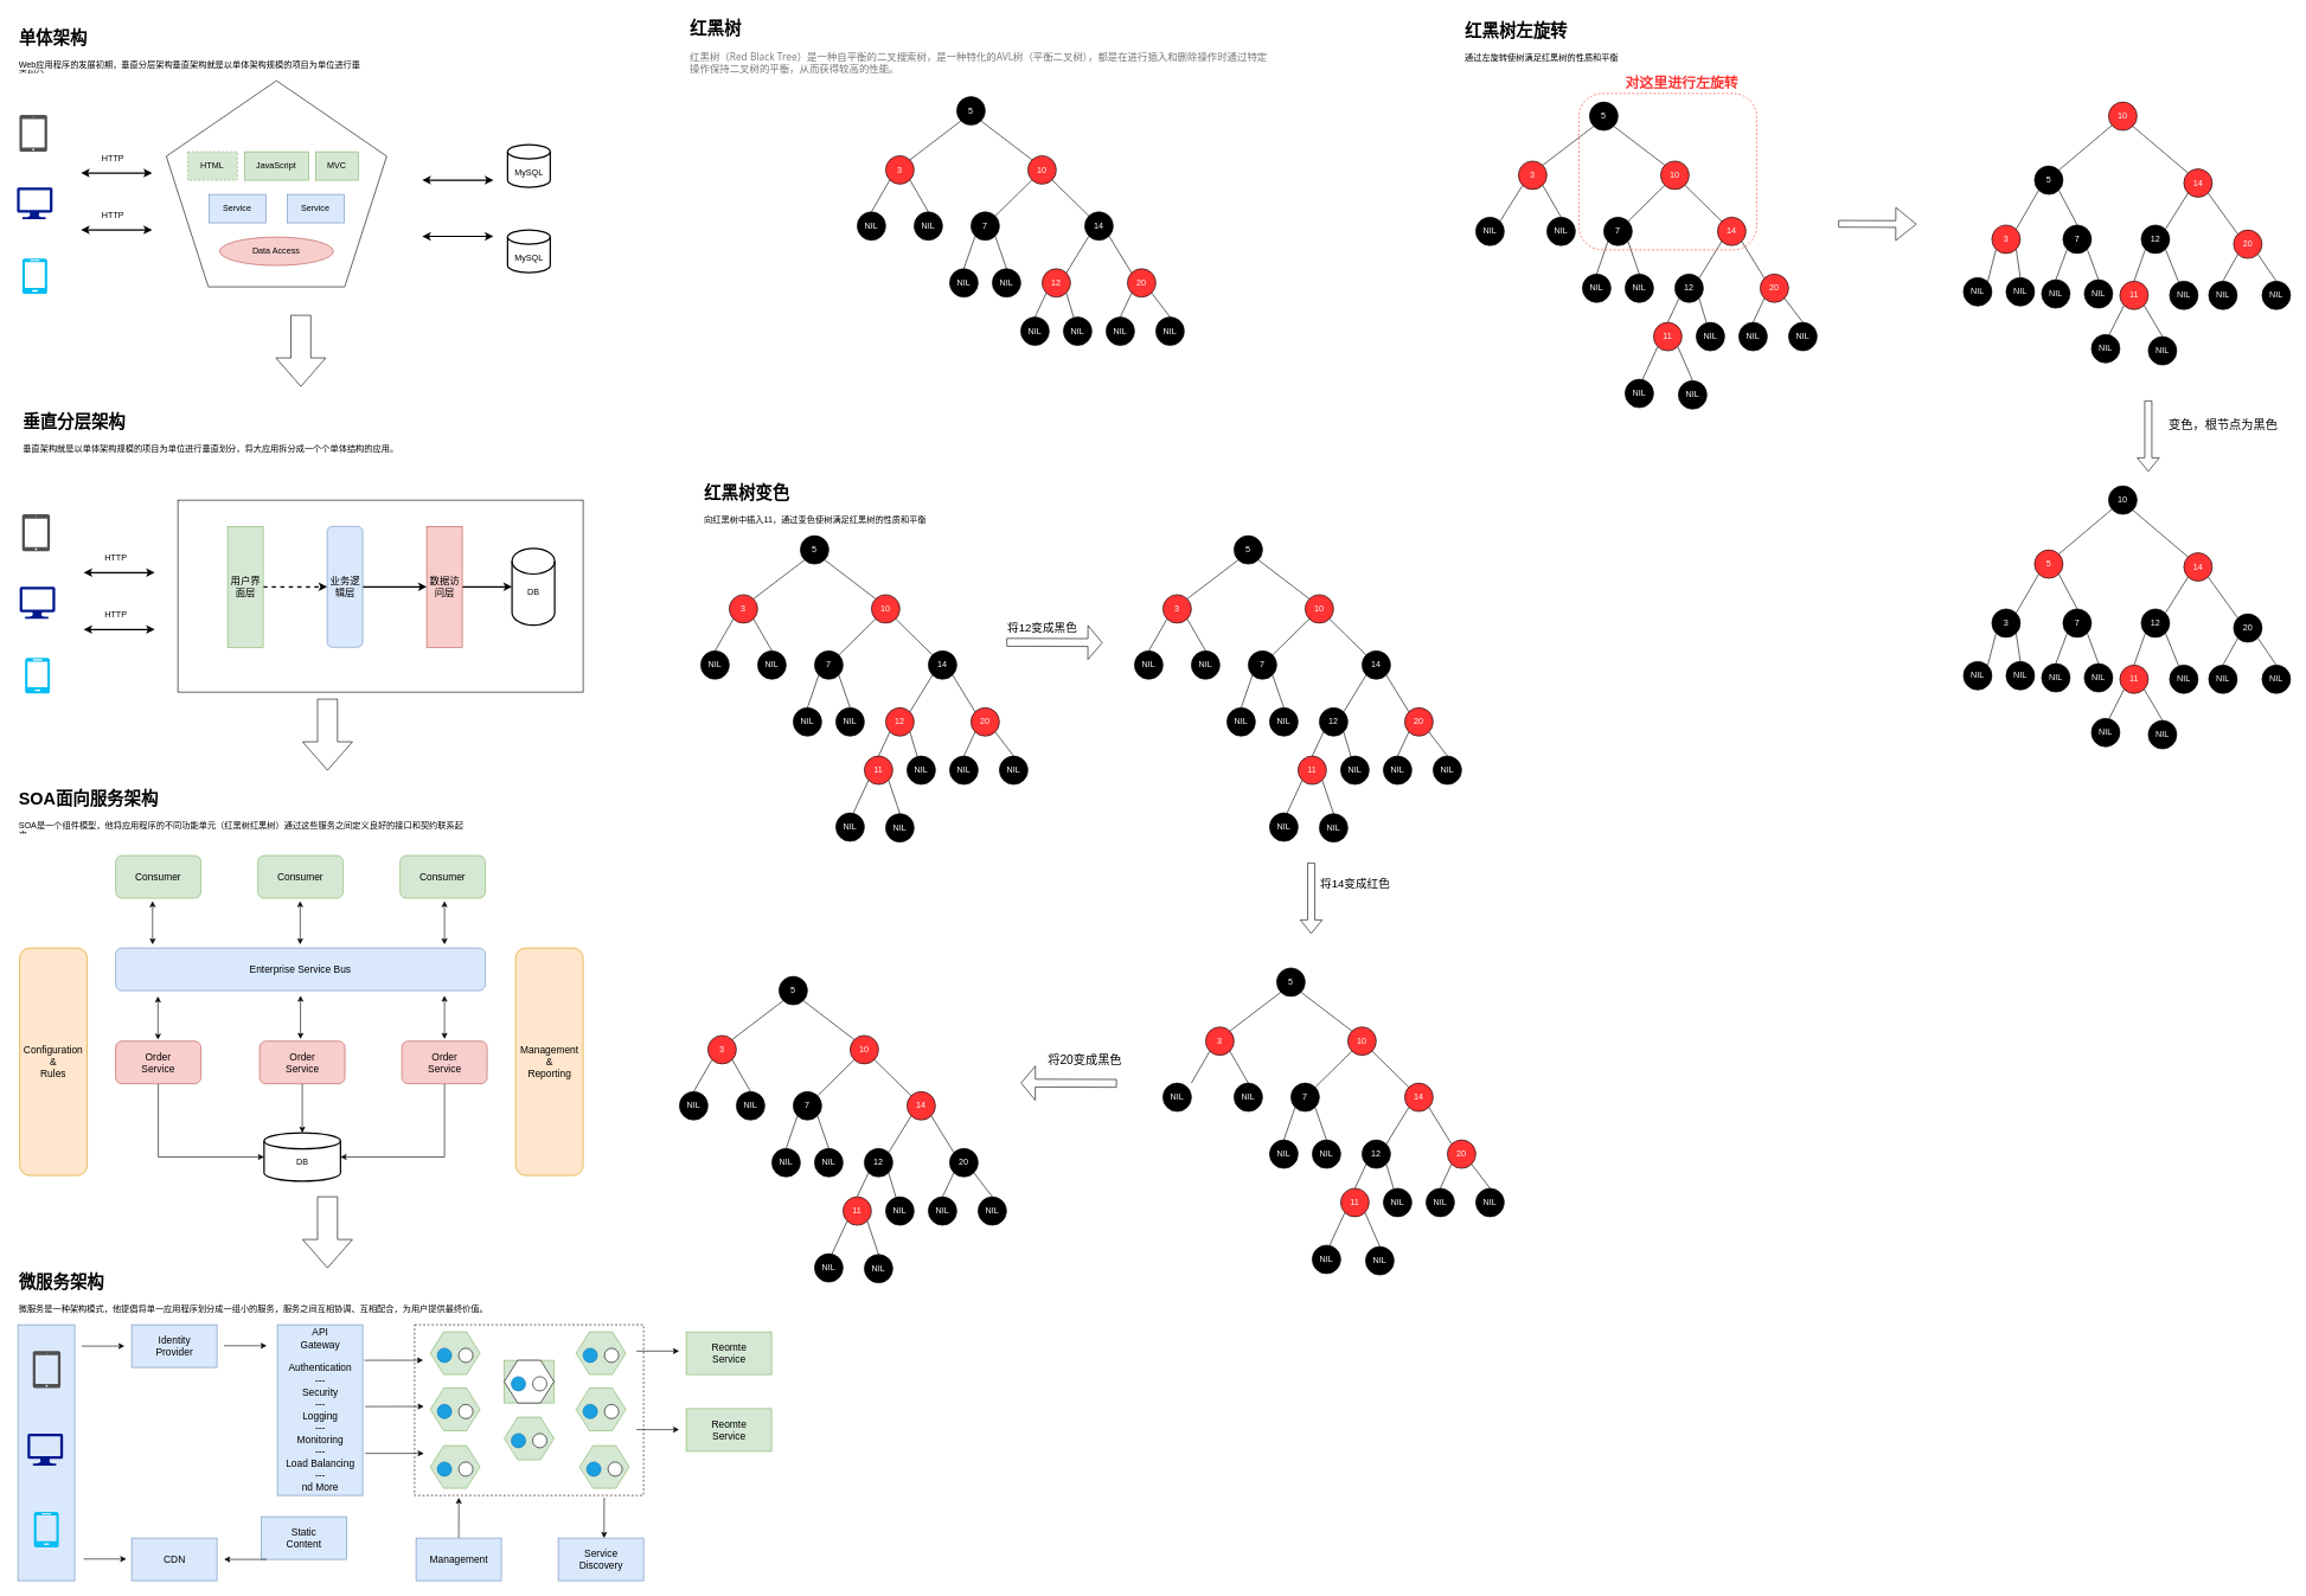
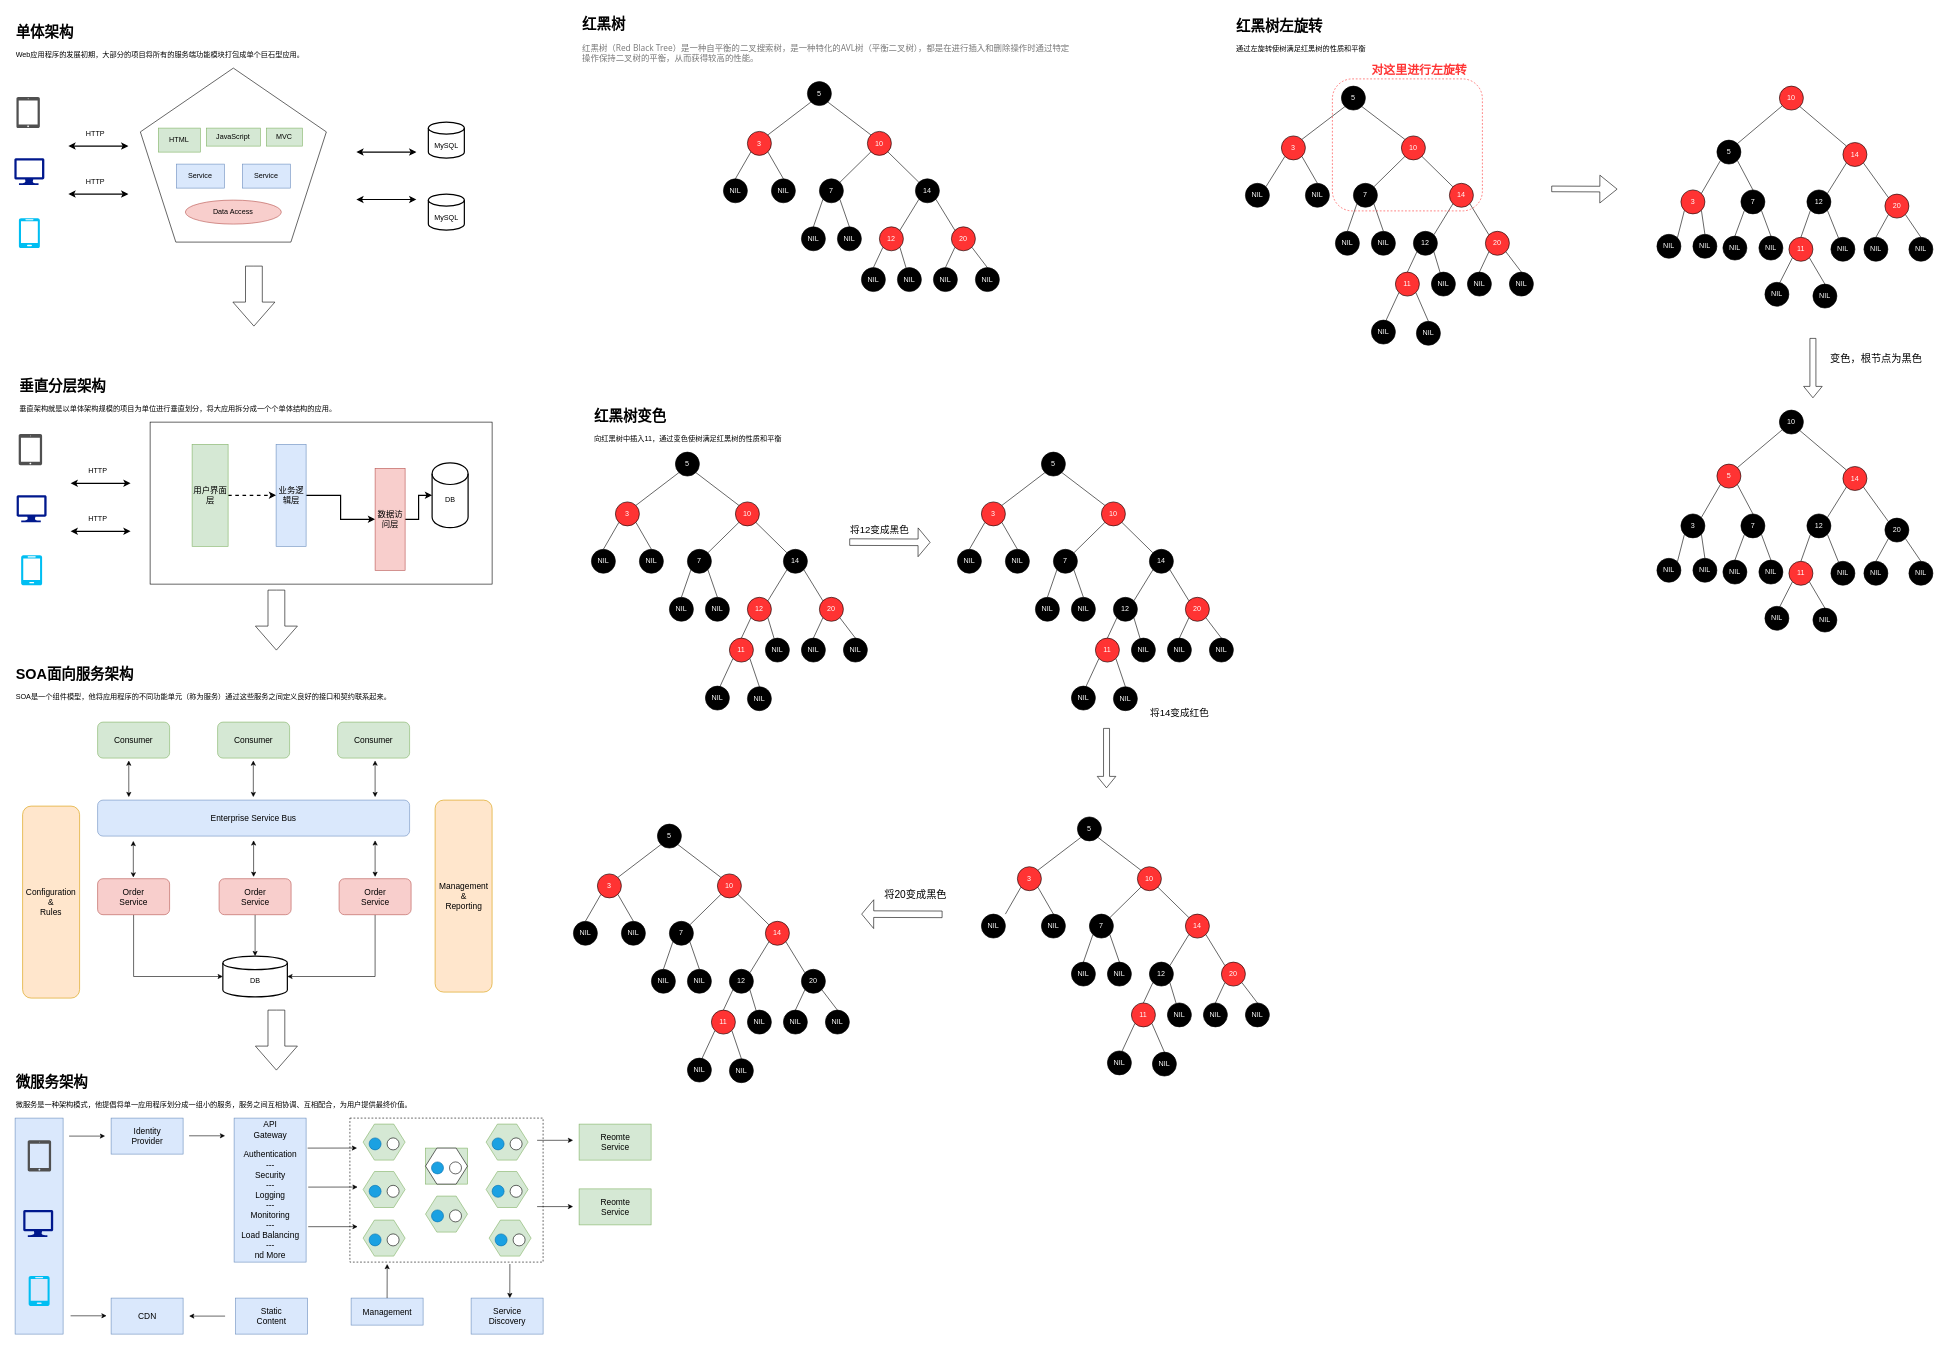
- <mxCell id="30" value="&lt;h1&gt;单体架构&lt;/h1&gt;&lt;p&gt;Web应用程序的发展初期，垂直分层架构垂直架构就是以单体架构规模的项目为单位进行垂直划分。&lt;/p&gt;" style="text;html=1;strokeColor=none;fillColor=none;spacing=5;spacingTop=-20;whiteSpace=wrap;overflow=hidden;rounded=0;" parent="1" vertex="1"><mxGeometry x="20.75" y="33" width="500" height="70" as="geometry" /></mxCell>
+ <mxCell id="30" value="&lt;h1&gt;单体架构&lt;/h1&gt;&lt;p&gt;Web应用程序的发展初期，大部分的项目将所有的服务端功能模块打包成单个巨石型应用。&lt;/p&gt;" style="text;html=1;strokeColor=none;fillColor=none;spacing=5;spacingTop=-20;whiteSpace=wrap;overflow=hidden;rounded=0;" parent="1" vertex="1"><mxGeometry x="20.75" y="33" width="500" height="70" as="geometry" /></mxCell>
- <mxCell id="3" value="HTML" style="rounded=0;whiteSpace=wrap;html=1;fillColor=#d5e8d4;strokeColor=#82b366;dashed=1;" parent="1" vertex="1"><mxGeometry x="263.25" y="213" width="70" height="40" as="geometry" /></mxCell>
+ <mxCell id="3" value="HTML" style="rounded=0;whiteSpace=wrap;html=1;fillColor=#d5e8d4;strokeColor=#82b366;" parent="1" vertex="1"><mxGeometry x="263.25" y="213" width="70" height="40" as="geometry" /></mxCell>
- <mxCell id="4" value="JavaScript" style="rounded=0;whiteSpace=wrap;html=1;fillColor=#d5e8d4;strokeColor=#82b366;" parent="1" vertex="1"><mxGeometry x="343.25" y="213" width="90" height="40" as="geometry" /></mxCell>
+ <mxCell id="4" value="JavaScript" style="rounded=0;whiteSpace=wrap;html=1;fillColor=#d5e8d4;strokeColor=#82b366;" parent="1" vertex="1"><mxGeometry x="343.25" y="213" width="90" height="30" as="geometry" /></mxCell>
- <mxCell id="5" value="MVC" style="rounded=0;whiteSpace=wrap;html=1;fillColor=#d5e8d4;strokeColor=#82b366;" parent="1" vertex="1"><mxGeometry x="443.25" y="213" width="60" height="40" as="geometry" /></mxCell>
+ <mxCell id="5" value="MVC" style="rounded=0;whiteSpace=wrap;html=1;fillColor=#d5e8d4;strokeColor=#82b366;" parent="1" vertex="1"><mxGeometry x="443.25" y="213" width="60" height="30" as="geometry" /></mxCell>
- <mxCell id="31" value="&lt;h1&gt;垂直分层架构&lt;/h1&gt;&lt;p&gt;垂直架构就是以单体架构规模的项目为单位进行垂直划分，将大应用拆分成一个个单体结构的应用。&lt;/p&gt;" style="text;html=1;strokeColor=none;fillColor=none;spacing=5;spacingTop=-20;whiteSpace=wrap;overflow=hidden;rounded=0;" parent="1" vertex="1"><mxGeometry x="27" y="573" width="590" height="80" as="geometry" /></mxCell>
+ <mxCell id="31" value="&lt;h1&gt;垂直分层架构&lt;/h1&gt;&lt;p&gt;垂直架构就是以单体架构规模的项目为单位进行垂直划分，将大应用拆分成一个个单体结构的应用。&lt;/p&gt;" style="text;html=1;strokeColor=none;fillColor=none;spacing=5;spacingTop=-20;whiteSpace=wrap;overflow=hidden;rounded=0;" parent="1" vertex="1"><mxGeometry x="27" y="623" width="590" height="80" as="geometry" /></mxCell>
- <mxCell id="35" value="用户界面层" style="rounded=0;whiteSpace=wrap;html=1;fontSize=14;fillColor=#d5e8d4;strokeColor=#82b366;" parent="1" vertex="1"><mxGeometry x="319.5" y="740" width="50" height="170" as="geometry" /></mxCell>
+ <mxCell id="35" value="用户界面层" style="rounded=0;whiteSpace=wrap;html=1;fontSize=14;fillColor=#d5e8d4;strokeColor=#82b366;" parent="1" vertex="1"><mxGeometry x="319.5" y="740" width="60" height="170" as="geometry" /></mxCell>
- <mxCell id="37" value="业务逻辑层" style="whiteSpace=wrap;html=1;fontSize=14;fillColor=#dae8fc;strokeColor=#6c8ebf;rounded=1;" parent="1" vertex="1"><mxGeometry x="459.5" y="740" width="50" height="170" as="geometry" /></mxCell>
+ <mxCell id="37" value="业务逻辑层" style="rounded=0;whiteSpace=wrap;html=1;fontSize=14;fillColor=#dae8fc;strokeColor=#6c8ebf;" parent="1" vertex="1"><mxGeometry x="459.5" y="740" width="50" height="170" as="geometry" /></mxCell>
- <mxCell id="39" value="数据访问层" style="rounded=0;whiteSpace=wrap;html=1;fontSize=14;fillColor=#f8cecc;strokeColor=#b85450;" parent="1" vertex="1"><mxGeometry x="599.5" y="740" width="50" height="170" as="geometry" /></mxCell>
+ <mxCell id="39" value="数据访问层" style="rounded=0;whiteSpace=wrap;html=1;fontSize=14;fillColor=#f8cecc;strokeColor=#b85450;" parent="1" vertex="1"><mxGeometry x="624.5" y="780" width="50" height="170" as="geometry" /></mxCell>
- <mxCell id="41" value="&lt;h1&gt;SOA面向服务架构&lt;/h1&gt;&lt;p&gt;SOA是一个组件模型，他将应用程序的不同功能单元（红黑树红黑树）通过这些服务之间定义良好的接口和契约联系起来。&lt;/p&gt;" style="text;html=1;strokeColor=none;fillColor=none;spacing=5;spacingTop=-20;whiteSpace=wrap;overflow=hidden;rounded=0;" parent="1" vertex="1"><mxGeometry x="20.5" y="1103" width="640" height="70" as="geometry" /></mxCell>
+ <mxCell id="41" value="&lt;h1&gt;SOA面向服务架构&lt;/h1&gt;&lt;p&gt;SOA是一个组件模型，他将应用程序的不同功能单元（称为服务）通过这些服务之间定义良好的接口和契约联系起来。&lt;/p&gt;" style="text;html=1;strokeColor=none;fillColor=none;spacing=5;spacingTop=-20;whiteSpace=wrap;overflow=hidden;rounded=0;" parent="1" vertex="1"><mxGeometry x="20.5" y="1103" width="640" height="70" as="geometry" /></mxCell>
- <mxCell id="292" value="将14变成红色" style="text;html=1;align=center;verticalAlign=middle;resizable=0;points=[];autosize=1;fontSize=16;" vertex="1" parent="1"><mxGeometry x="1850" y="1233" width="110" height="20" as="geometry" /></mxCell>
+ <mxCell id="292" value="将14变成红色" style="text;html=1;align=center;verticalAlign=middle;resizable=0;points=[];autosize=1;fontSize=16;" vertex="1" parent="1"><mxGeometry x="1910" y="1178" width="110" height="20" as="geometry" /></mxCell>
- <mxCell id="43" value="Configuration&lt;br&gt;&amp;amp;&lt;br&gt;Rules" style="rounded=1;whiteSpace=wrap;html=1;fontSize=14;fillColor=#ffe6cc;strokeColor=#d79b00;" parent="1" vertex="1"><mxGeometry x="27" y="1333" width="95" height="320" as="geometry" /></mxCell>
+ <mxCell id="43" value="Configuration&lt;br&gt;&amp;amp;&lt;br&gt;Rules" style="rounded=1;whiteSpace=wrap;html=1;fontSize=14;fillColor=#ffe6cc;strokeColor=#d79b00;" parent="1" vertex="1"><mxGeometry x="37" y="1343" width="95" height="320" as="geometry" /></mxCell>
- <mxCell id="70" value="Static&lt;br&gt;Content" style="rounded=0;whiteSpace=wrap;html=1;fontSize=14;fillColor=#dae8fc;strokeColor=#6c8ebf;" parent="1" vertex="1"><mxGeometry x="367" y="2133" width="120" height="60" as="geometry" /></mxCell>
+ <mxCell id="70" value="Static&lt;br&gt;Content" style="rounded=0;whiteSpace=wrap;html=1;fontSize=14;fillColor=#dae8fc;strokeColor=#6c8ebf;" parent="1" vertex="1"><mxGeometry x="392" y="2163" width="120" height="60" as="geometry" /></mxCell>
- <mxCell id="71" value="Management" style="rounded=0;whiteSpace=wrap;html=1;fontSize=14;fillColor=#dae8fc;strokeColor=#6c8ebf;" parent="1" vertex="1"><mxGeometry x="584.5" y="2163" width="120" height="60" as="geometry" /></mxCell>
+ <mxCell id="71" value="Management" style="rounded=0;whiteSpace=wrap;html=1;fontSize=14;fillColor=#dae8fc;strokeColor=#6c8ebf;" parent="1" vertex="1"><mxGeometry x="584.5" y="2163" width="120" height="45" as="geometry" /></mxCell>
